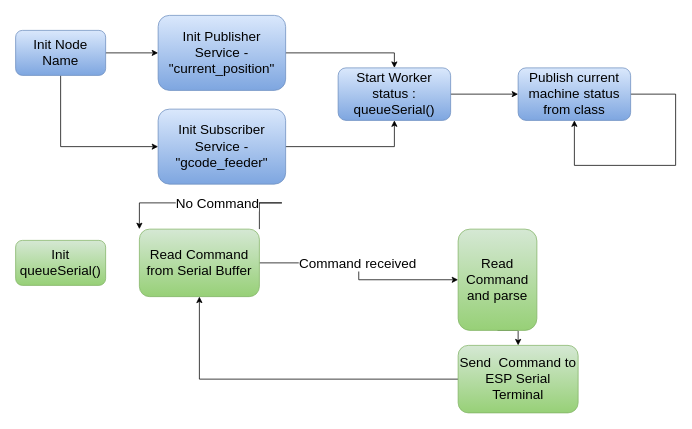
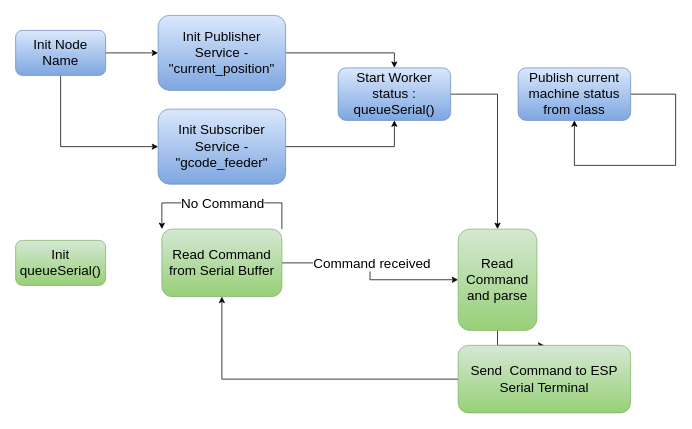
- <mxCell id="9" style="edgeStyle=orthogonalEdgeStyle;rounded=0;orthogonalLoop=1;jettySize=auto;html=1;exitX=1;exitY=0.5;exitDx=0;exitDy=0;fontSize=18;entryX=0;entryY=0.5;entryDx=0;entryDy=0;" edge="1" parent="1" source="10" target="12"><mxGeometry relative="1" as="geometry"><mxPoint x="740" y="125" as="targetPoint" /></mxGeometry></mxCell>
+ <mxCell id="9" style="edgeStyle=orthogonalEdgeStyle;rounded=0;orthogonalLoop=1;jettySize=auto;html=1;exitX=1;exitY=0.5;exitDx=0;exitDy=0;fontSize=18;" edge="1" parent="1" source="10" target="20"><mxGeometry relative="1" as="geometry"><mxPoint x="740" y="125" as="targetPoint" /></mxGeometry></mxCell>
- <mxCell id="16" value="Read Command from Serial Buffer" style="rounded=1;whiteSpace=wrap;html=1;fontSize=18;fillColor=#d5e8d4;gradientColor=#97d077;strokeColor=#82b366;" vertex="1" parent="1"><mxGeometry x="185" y="305" width="160" height="90" as="geometry" /></mxCell>
+ <mxCell id="16" value="Read Command from Serial Buffer" style="rounded=1;whiteSpace=wrap;html=1;fontSize=18;fillColor=#d5e8d4;gradientColor=#97d077;strokeColor=#82b366;" vertex="1" parent="1"><mxGeometry x="215" y="305" width="160" height="90" as="geometry" /></mxCell>
- <mxCell id="22" value="Send&amp;nbsp; Command to ESP Serial Terminal" style="rounded=1;whiteSpace=wrap;html=1;fontSize=18;fillColor=#d5e8d4;gradientColor=#97d077;strokeColor=#82b366;" vertex="1" parent="1"><mxGeometry x="610" y="460" width="160" height="90" as="geometry" /></mxCell>
+ <mxCell id="22" value="Send&amp;nbsp; Command to ESP Serial Terminal" style="rounded=1;whiteSpace=wrap;html=1;fontSize=18;fillColor=#d5e8d4;gradientColor=#97d077;strokeColor=#82b366;" vertex="1" parent="1"><mxGeometry x="610" y="460" width="230" height="90" as="geometry" /></mxCell>
